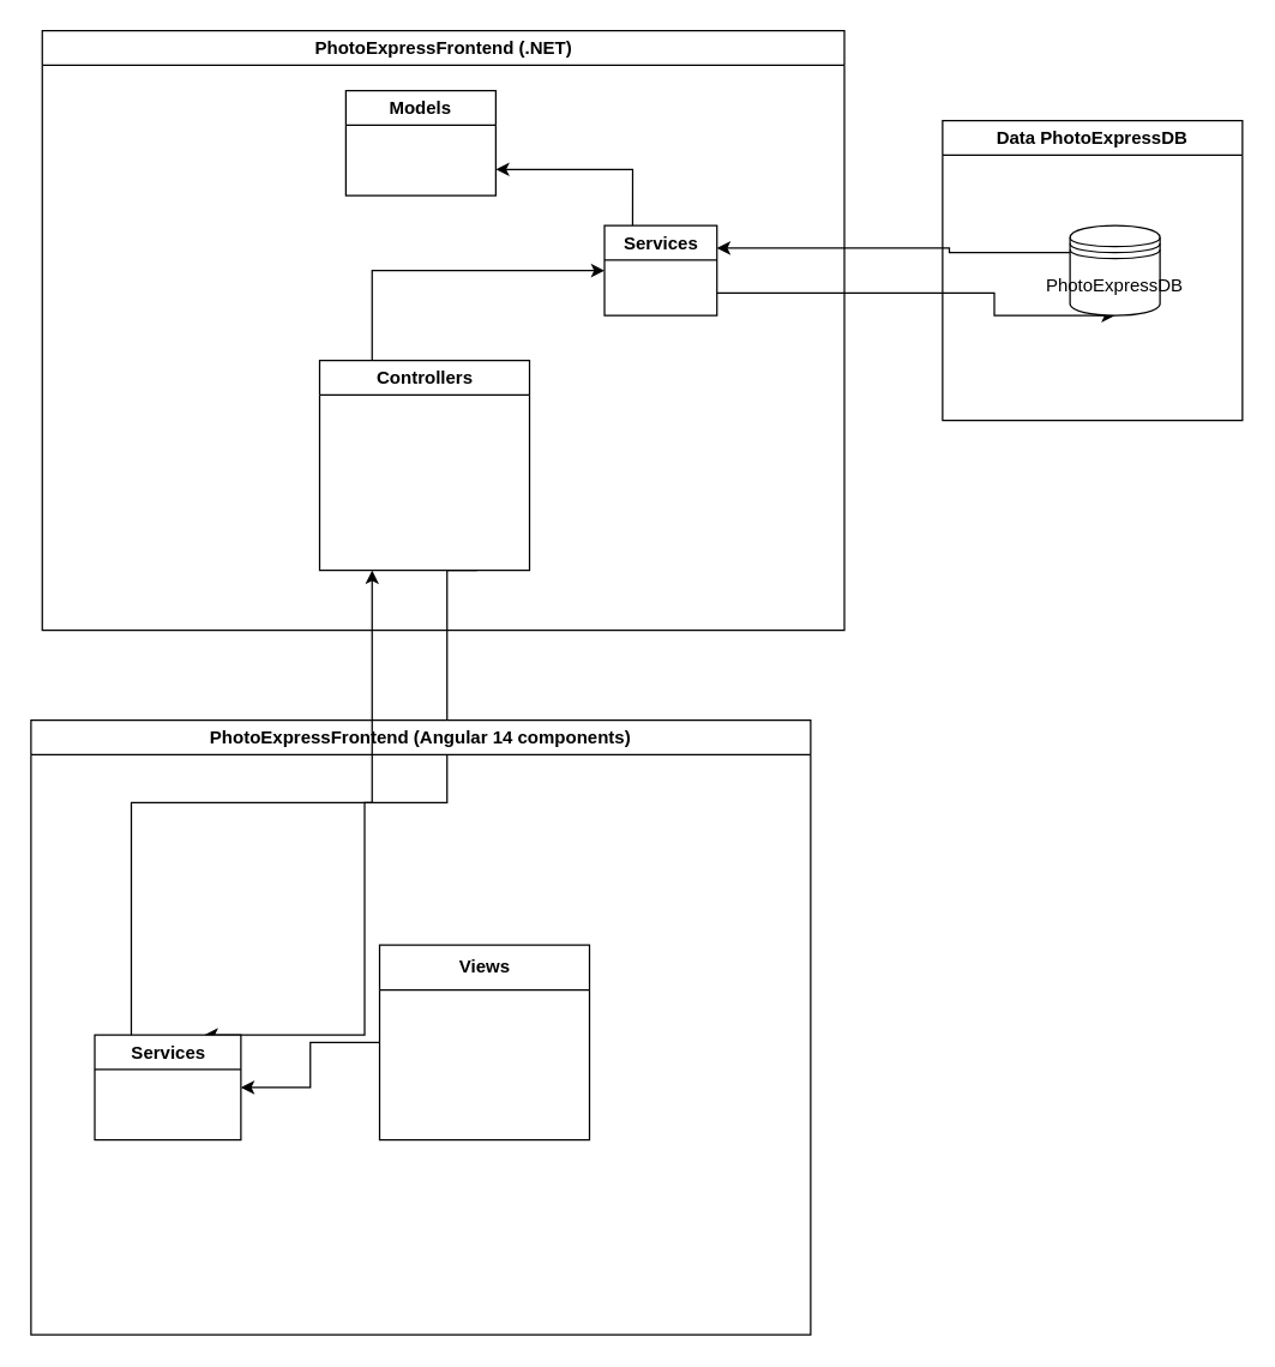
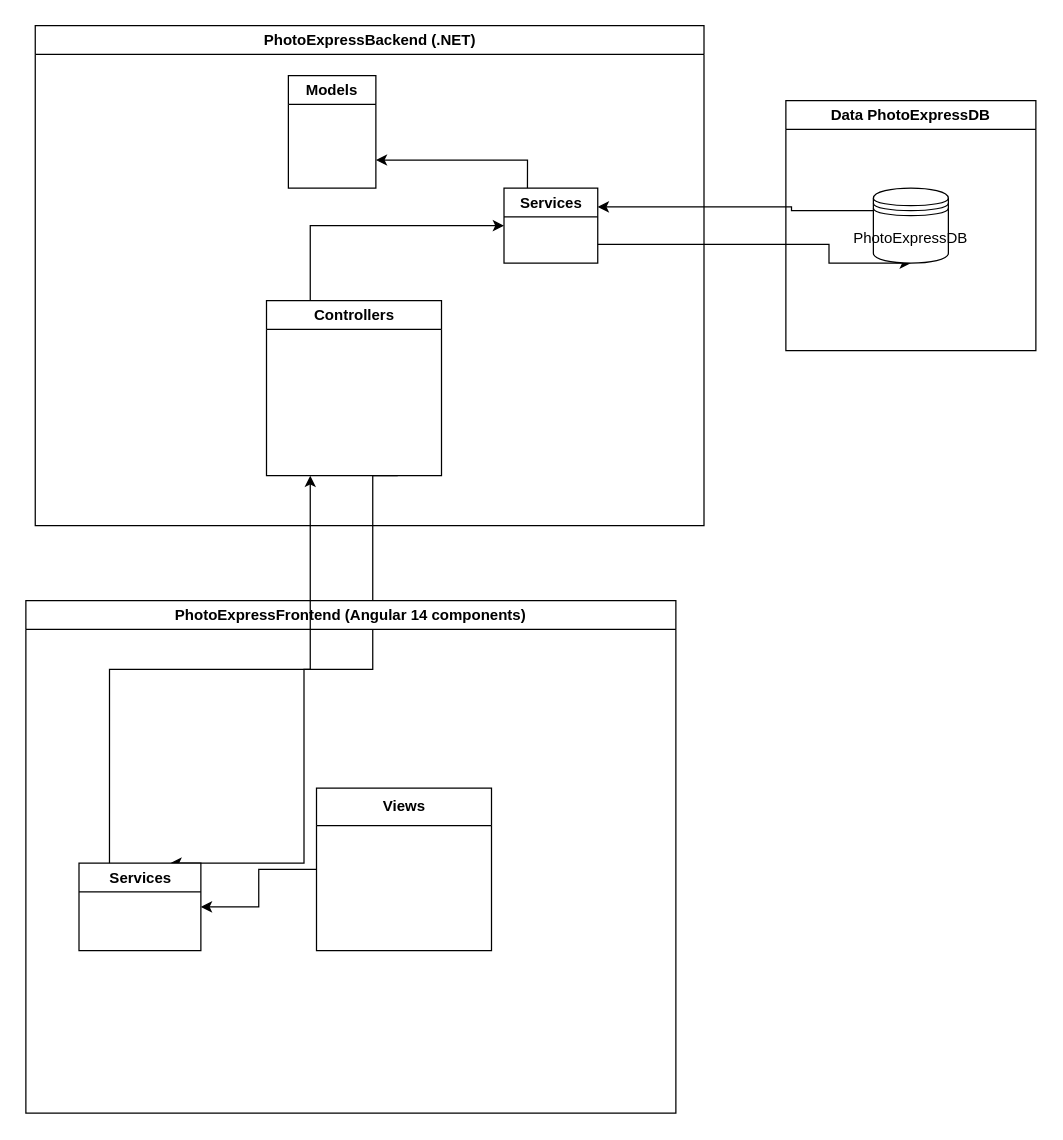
- <mxCell id="7" value="PhotoExpressFrontend (.NET)" style="swimlane;whiteSpace=wrap;html=1;" vertex="1" parent="1"><mxGeometry x="27.5" y="20" width="535" height="400" as="geometry" /></mxCell>
+ <mxCell id="7" value="PhotoExpressBackend (.NET)" style="swimlane;whiteSpace=wrap;html=1;" vertex="1" parent="1"><mxGeometry x="27.5" y="20" width="535" height="400" as="geometry" /></mxCell>
- <mxCell id="10" value="Models" style="swimlane;whiteSpace=wrap;html=1;startSize=23;" vertex="1" parent="7"><mxGeometry x="202.5" y="40" width="100" height="70" as="geometry" /></mxCell>
+ <mxCell id="10" value="Models" style="swimlane;whiteSpace=wrap;html=1;startSize=23;" vertex="1" parent="7"><mxGeometry x="202.5" y="40" width="70" height="90" as="geometry" /></mxCell>
- <mxCell id="16" value="PhotoExpressDB" style="shape=datastore;whiteSpace=wrap;html=1;" vertex="1" parent="15"><mxGeometry x="85" y="70" width="60" height="60" as="geometry" /></mxCell>
+ <mxCell id="16" value="PhotoExpressDB" style="shape=datastore;whiteSpace=wrap;html=1;" vertex="1" parent="15"><mxGeometry x="70" y="70" width="60" height="60" as="geometry" /></mxCell>
